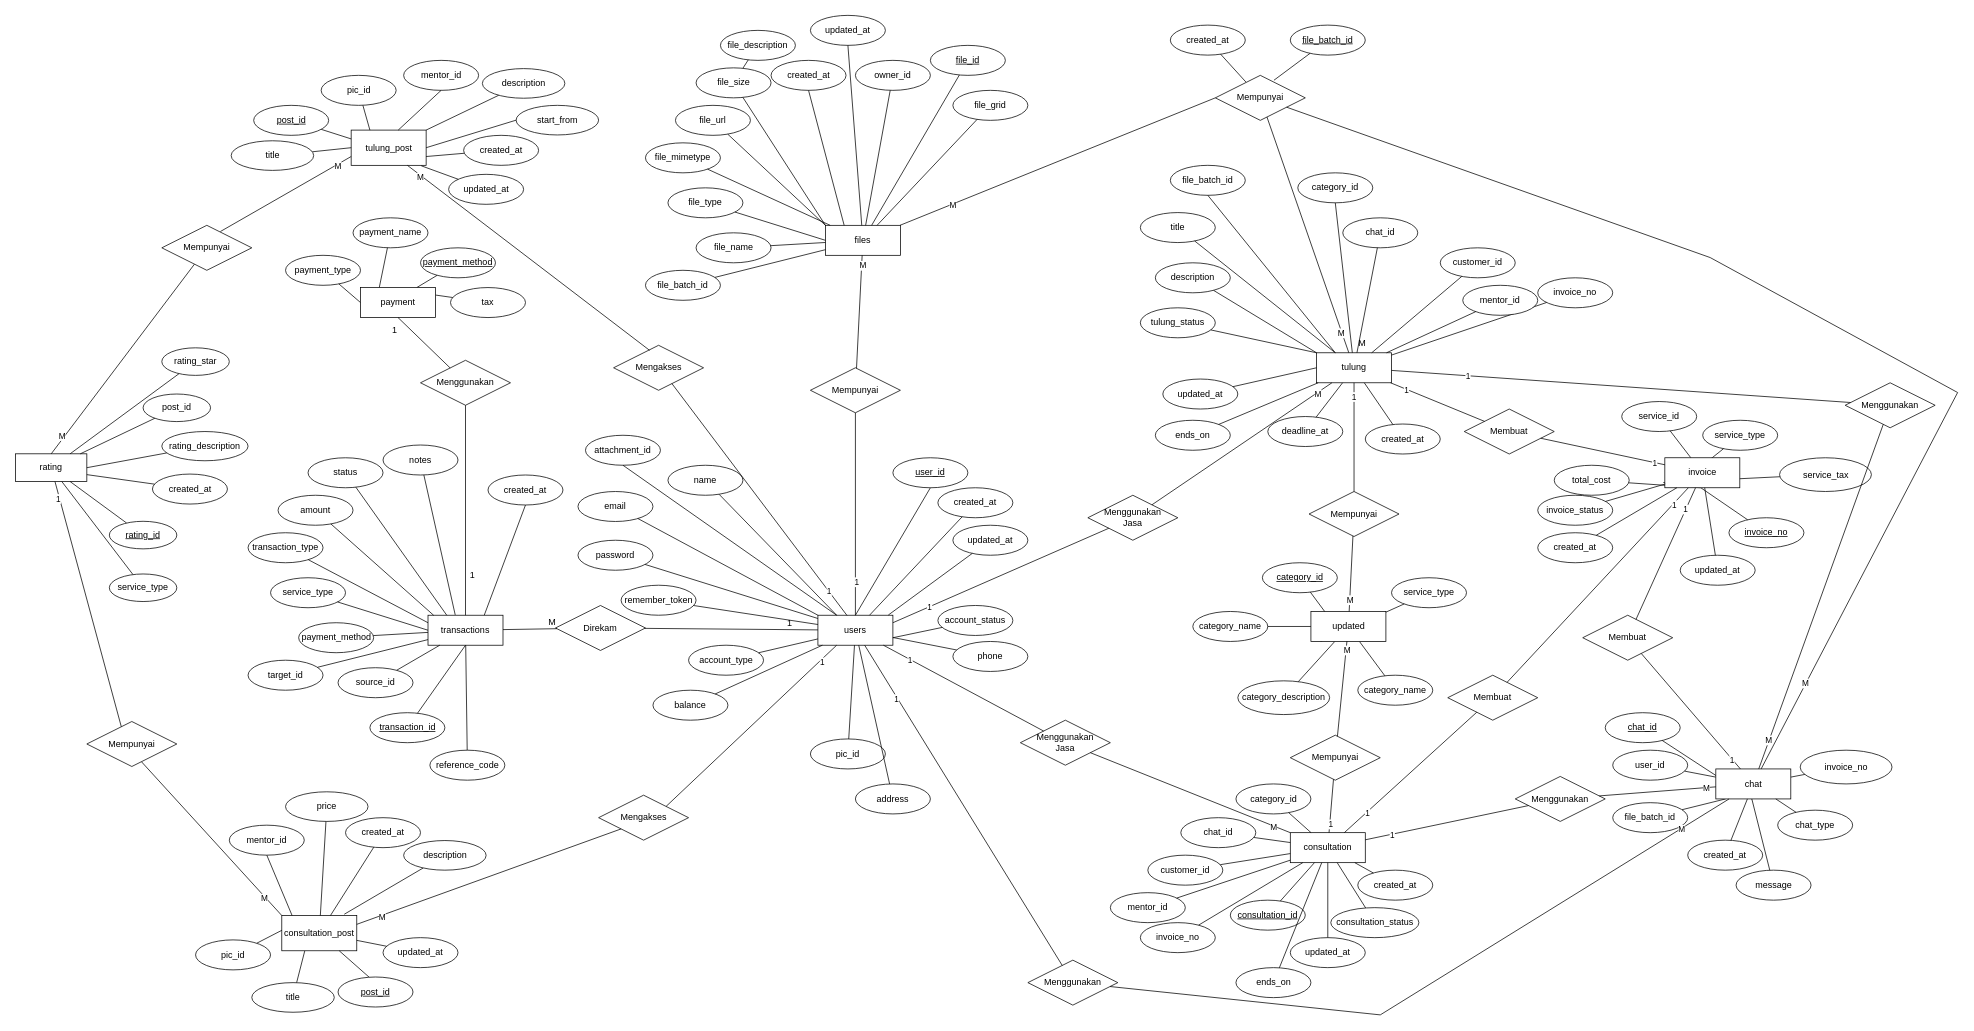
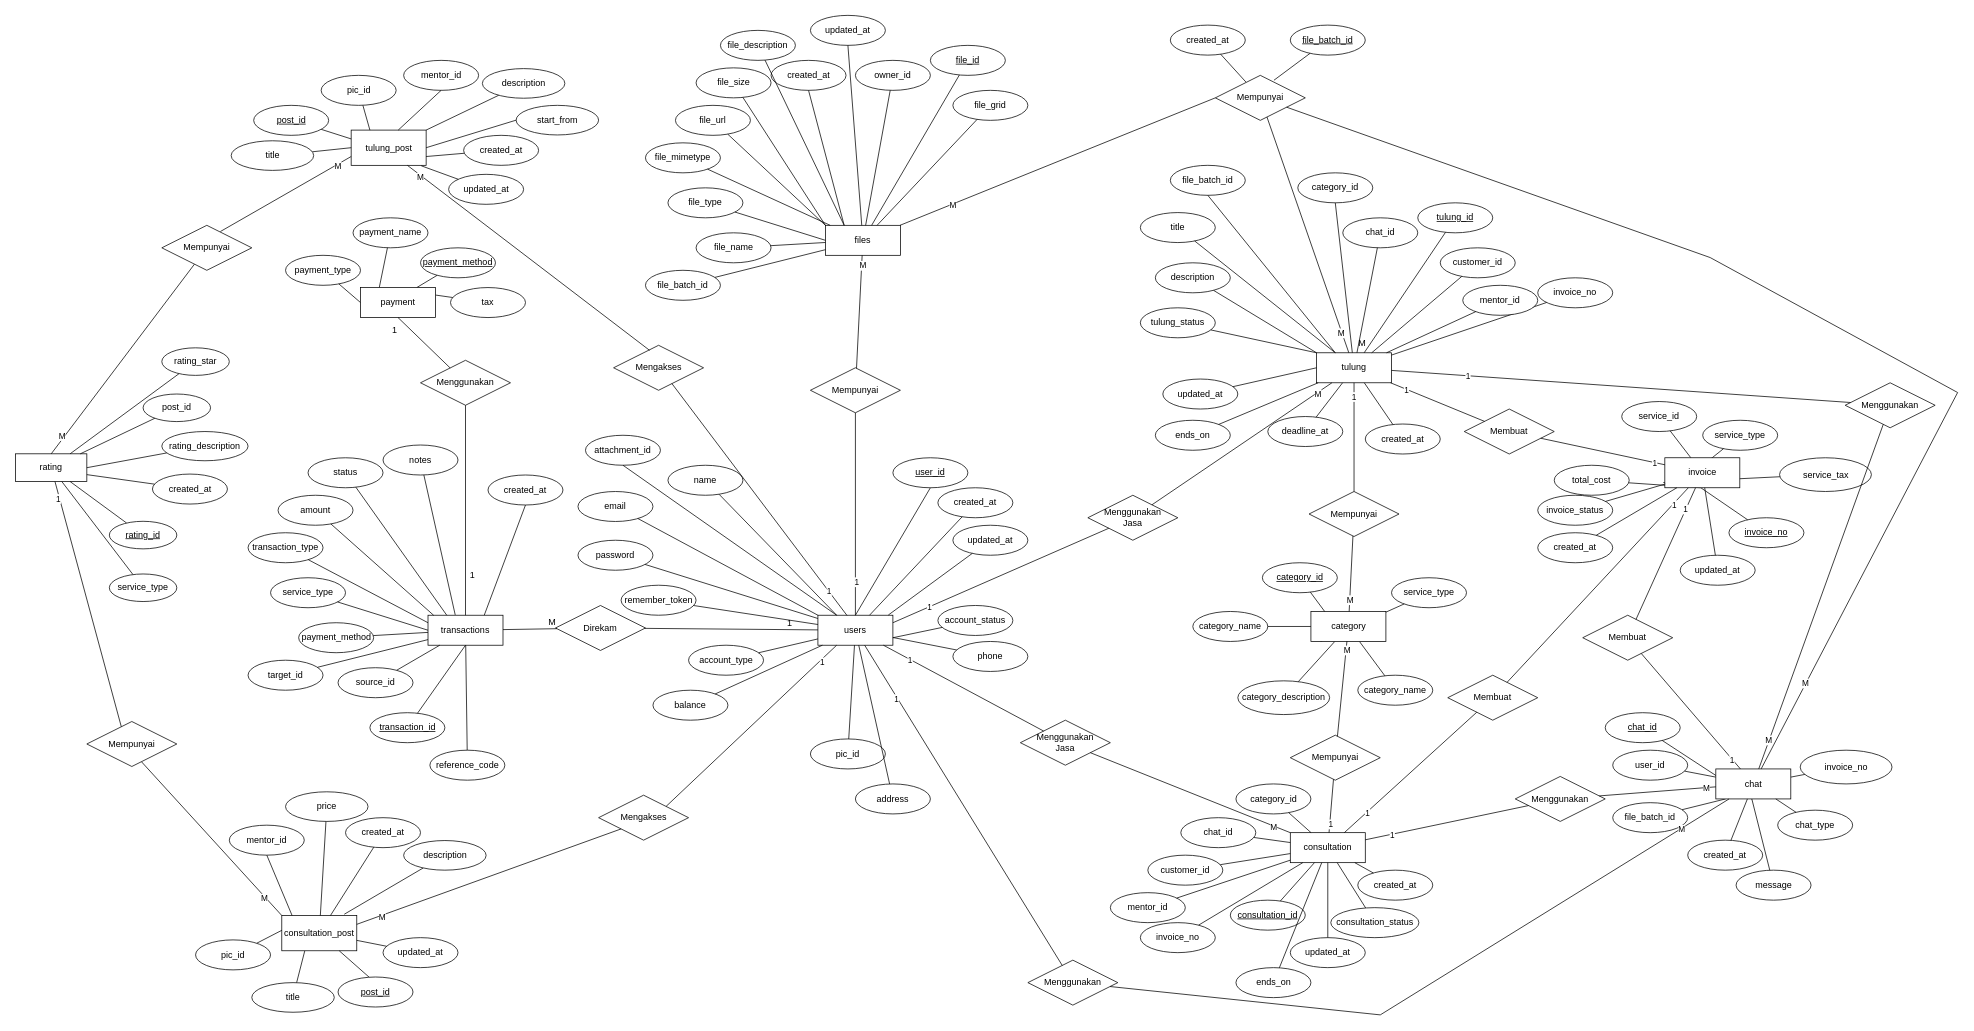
- <mxCell id="80" value="" style="endArrow=none;html=1;rounded=0;" parent="1" source="79" target="81" edge="1"><mxGeometry relative="1" as="geometry"><mxPoint x="1107.5" y="390" as="sourcePoint" /><mxPoint x="1073" y="410" as="targetPoint" /></mxGeometry></mxCell>
+ <mxCell id="80" value="" style="endArrow=none;html=1;rounded=0;entryX=0.25;entryY=0;entryDx=0;entryDy=0;" parent="1" source="79" target="72" edge="1"><mxGeometry relative="1" as="geometry"><mxPoint x="1107.5" y="390" as="sourcePoint" /><mxPoint x="1073" y="410" as="targetPoint" /></mxGeometry></mxCell>
+ <mxCell id="109" value="tulung_id" style="ellipse;whiteSpace=wrap;html=1;align=center;fontStyle=4;" parent="1" vertex="1"><mxGeometry x="1890" y="270" width="100" height="40" as="geometry" /></mxCell>
+ <mxCell id="110" value="" style="endArrow=none;html=1;rounded=0;" parent="1" source="109" target="108" edge="1"><mxGeometry relative="1" as="geometry"><mxPoint x="1860" y="490" as="sourcePoint" /><mxPoint x="2020" y="490" as="targetPoint" /></mxGeometry></mxCell>
- <mxCell id="153" value="updated" style="whiteSpace=wrap;html=1;align=center;" parent="1" vertex="1"><mxGeometry x="1747.5" y="815" width="100" height="40" as="geometry" /></mxCell>
+ <mxCell id="153" value="category" style="whiteSpace=wrap;html=1;align=center;" parent="1" vertex="1"><mxGeometry x="1747.5" y="815" width="100" height="40" as="geometry" /></mxCell>
